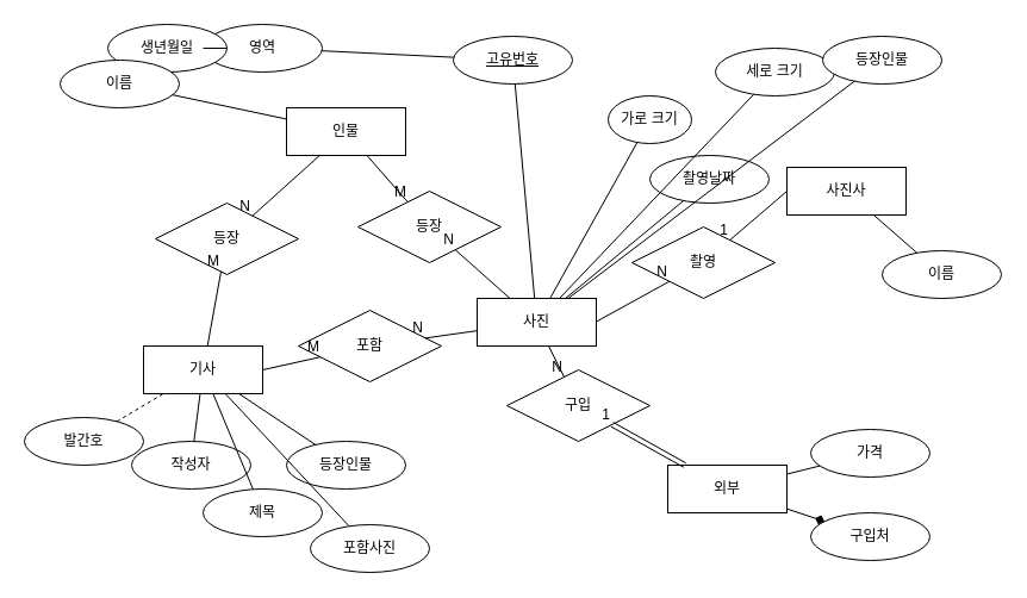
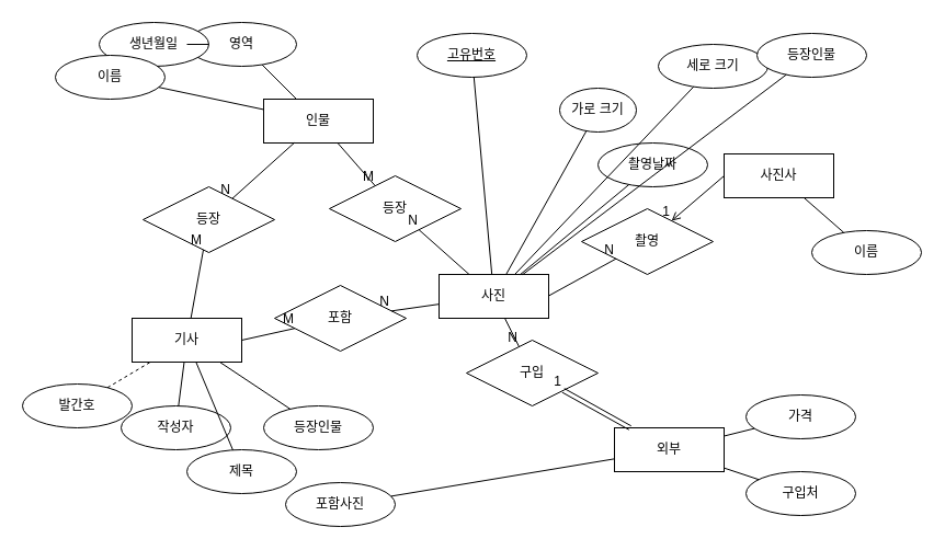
- <mxCell id="37" value="" style="endArrow=none;html=1;rounded=0;" edge="1" parent="1" source="34" target="25"><mxGeometry relative="1" as="geometry"><mxPoint x="370" y="250" as="sourcePoint" /><mxPoint x="530" y="250" as="targetPoint" /></mxGeometry></mxCell>
+ <mxCell id="37" value="" style="endArrow=none;html=1;rounded=0;" edge="1" parent="1" source="34" target="4"><mxGeometry relative="1" as="geometry"><mxPoint x="370" y="250" as="sourcePoint" /><mxPoint x="530" y="250" as="targetPoint" /></mxGeometry></mxCell>
- <mxCell id="16" value="" style="endArrow=none;html=1;rounded=0;exitX=0;exitY=0.5;exitDx=0;exitDy=0;" edge="1" parent="1" source="3" target="7"><mxGeometry relative="1" as="geometry"><mxPoint x="810" y="289" as="sourcePoint" /><mxPoint x="650" y="289" as="targetPoint" /></mxGeometry></mxCell>
+ <mxCell id="16" value="" style="endArrow=open;html=1;rounded=0;exitX=0;exitY=0.5;exitDx=0;exitDy=0;" edge="1" parent="1" source="3" target="7"><mxGeometry relative="1" as="geometry"><mxPoint x="810" y="289" as="sourcePoint" /><mxPoint x="650" y="289" as="targetPoint" /></mxGeometry></mxCell>
- <mxCell id="55" value="" style="endArrow=none;html=1;rounded=0;" edge="1" parent="1" source="50" target="2"><mxGeometry relative="1" as="geometry"><mxPoint x="300" y="440" as="sourcePoint" /><mxPoint x="460" y="440" as="targetPoint" /></mxGeometry></mxCell>
+ <mxCell id="55" value="" style="endArrow=none;html=1;rounded=0;" edge="1" parent="1" source="50" target="6"><mxGeometry relative="1" as="geometry"><mxPoint x="300" y="440" as="sourcePoint" /><mxPoint x="460" y="440" as="targetPoint" /></mxGeometry></mxCell>
- <mxCell id="45" value="" style="endArrow=diamond;html=1;rounded=0;" edge="1" parent="1" source="6" target="43"><mxGeometry relative="1" as="geometry"><mxPoint x="370" y="250" as="sourcePoint" /><mxPoint x="530" y="250" as="targetPoint" /></mxGeometry></mxCell>
+ <mxCell id="45" value="" style="endArrow=none;html=1;rounded=0;" edge="1" parent="1" source="6" target="43"><mxGeometry relative="1" as="geometry"><mxPoint x="370" y="250" as="sourcePoint" /><mxPoint x="530" y="250" as="targetPoint" /></mxGeometry></mxCell>
